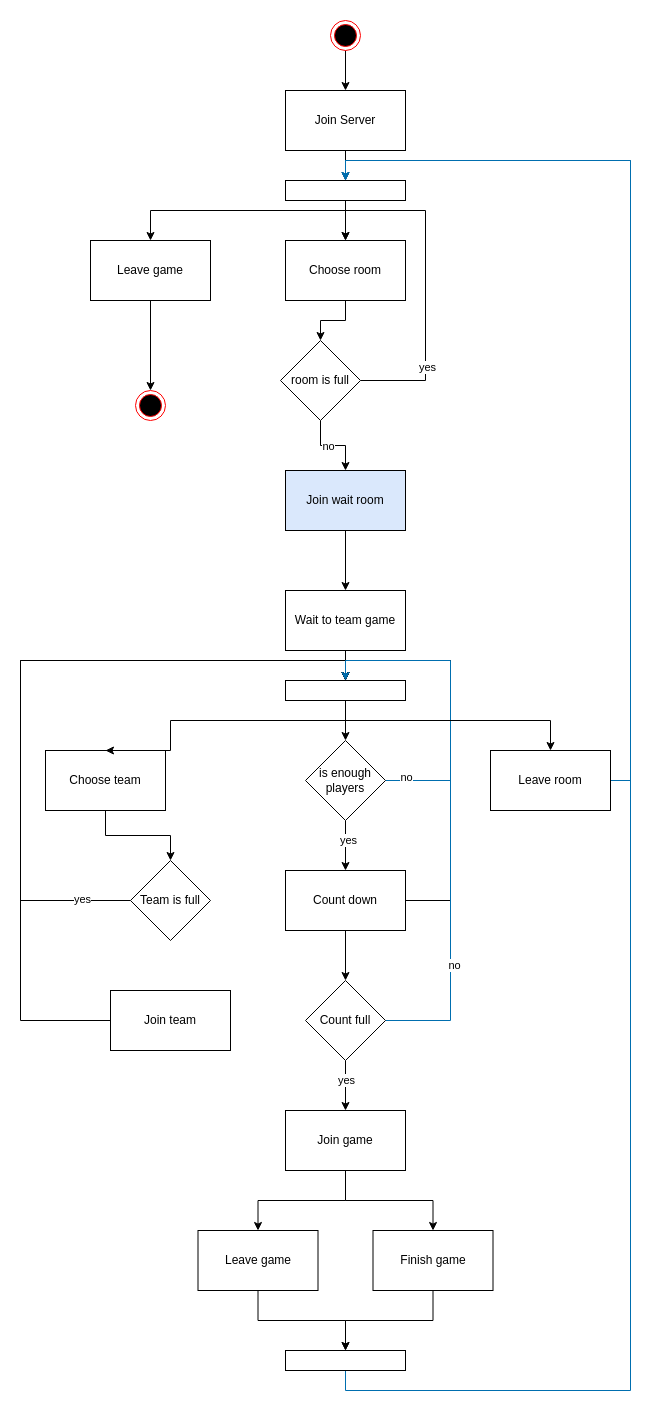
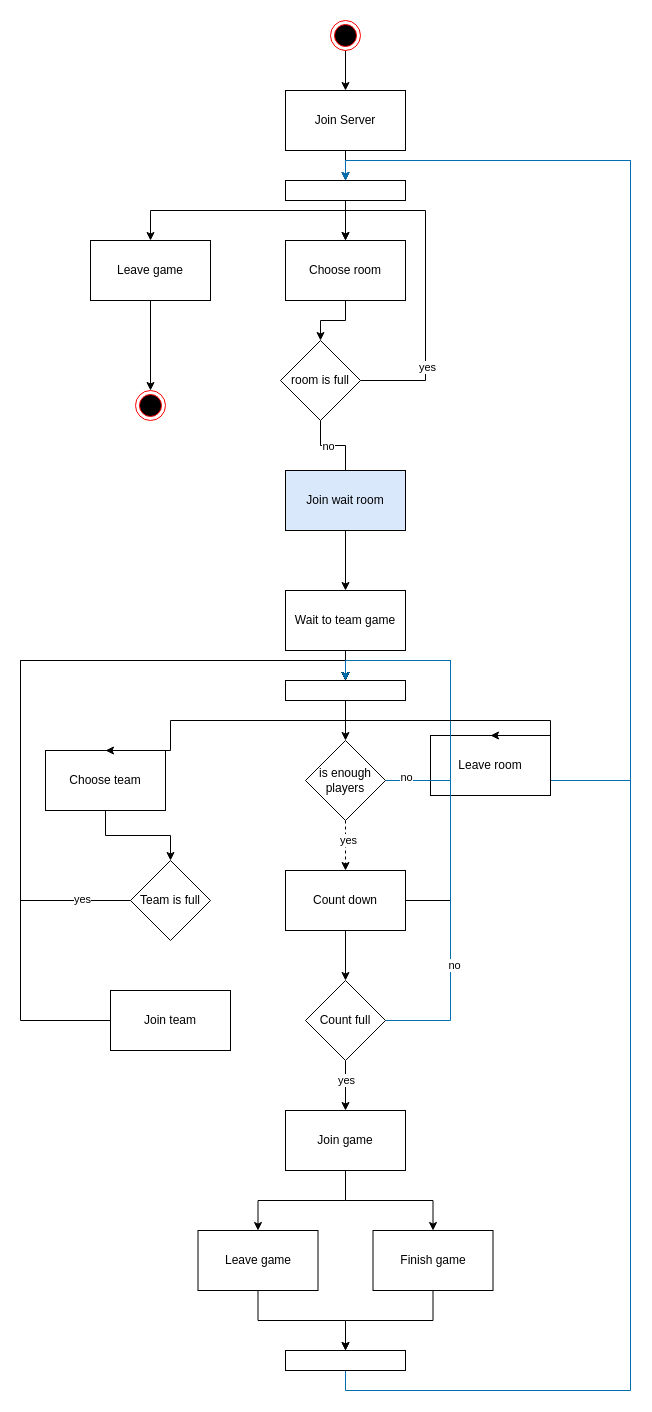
- <mxCell id="10" style="edgeStyle=orthogonalEdgeStyle;rounded=0;orthogonalLoop=1;jettySize=auto;html=1;entryX=0.5;entryY=0;entryDx=0;entryDy=0;" edge="1" parent="1" source="12" target="14"><mxGeometry relative="1" as="geometry" /></mxCell>
+ <mxCell id="10" style="edgeStyle=orthogonalEdgeStyle;rounded=0;orthogonalLoop=1;jettySize=auto;html=1;entryX=0.5;entryY=0;entryDx=0;entryDy=0;endArrow=none;" edge="1" parent="1" source="12" target="14"><mxGeometry relative="1" as="geometry" /></mxCell>
- <mxCell id="18" value="Leave room" style="rounded=0;whiteSpace=wrap;html=1;" vertex="1" parent="1"><mxGeometry x="490" y="750" width="120" height="60" as="geometry" /></mxCell>
+ <mxCell id="18" value="Leave room" style="rounded=0;whiteSpace=wrap;html=1;" vertex="1" parent="1"><mxGeometry x="430" y="735" width="120" height="60" as="geometry" /></mxCell>
- <mxCell id="21" style="edgeStyle=orthogonalEdgeStyle;rounded=0;orthogonalLoop=1;jettySize=auto;html=1;entryX=0.5;entryY=0;entryDx=0;entryDy=0;" edge="1" parent="1" source="23" target="33"><mxGeometry relative="1" as="geometry" /></mxCell>
+ <mxCell id="21" style="edgeStyle=orthogonalEdgeStyle;rounded=0;orthogonalLoop=1;jettySize=auto;html=1;entryX=0.5;entryY=0;entryDx=0;entryDy=0;dashed=1;" edge="1" parent="1" source="23" target="33"><mxGeometry relative="1" as="geometry" /></mxCell>
